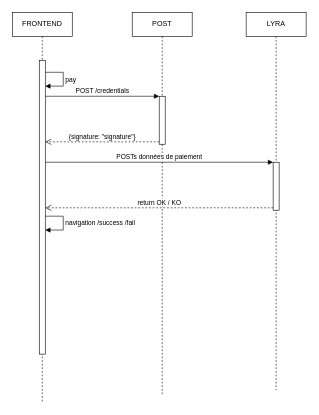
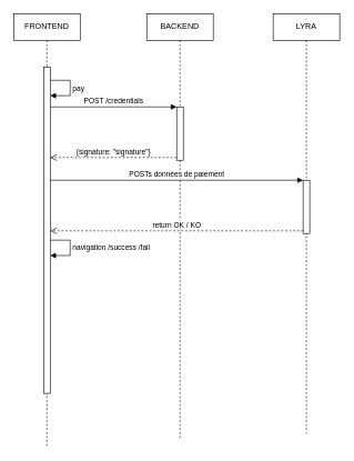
- <mxCell id="6" value="POST" style="shape=umlLifeline;perimeter=lifelinePerimeter;whiteSpace=wrap;html=1;container=1;collapsible=0;recursiveResize=0;outlineConnect=0;" vertex="1" parent="1"><mxGeometry x="220" y="20" width="100" height="640" as="geometry" /></mxCell>
+ <mxCell id="6" value="BACKEND" style="shape=umlLifeline;perimeter=lifelinePerimeter;whiteSpace=wrap;html=1;container=1;collapsible=0;recursiveResize=0;outlineConnect=0;" vertex="1" parent="1"><mxGeometry x="220" y="20" width="100" height="640" as="geometry" /></mxCell>
